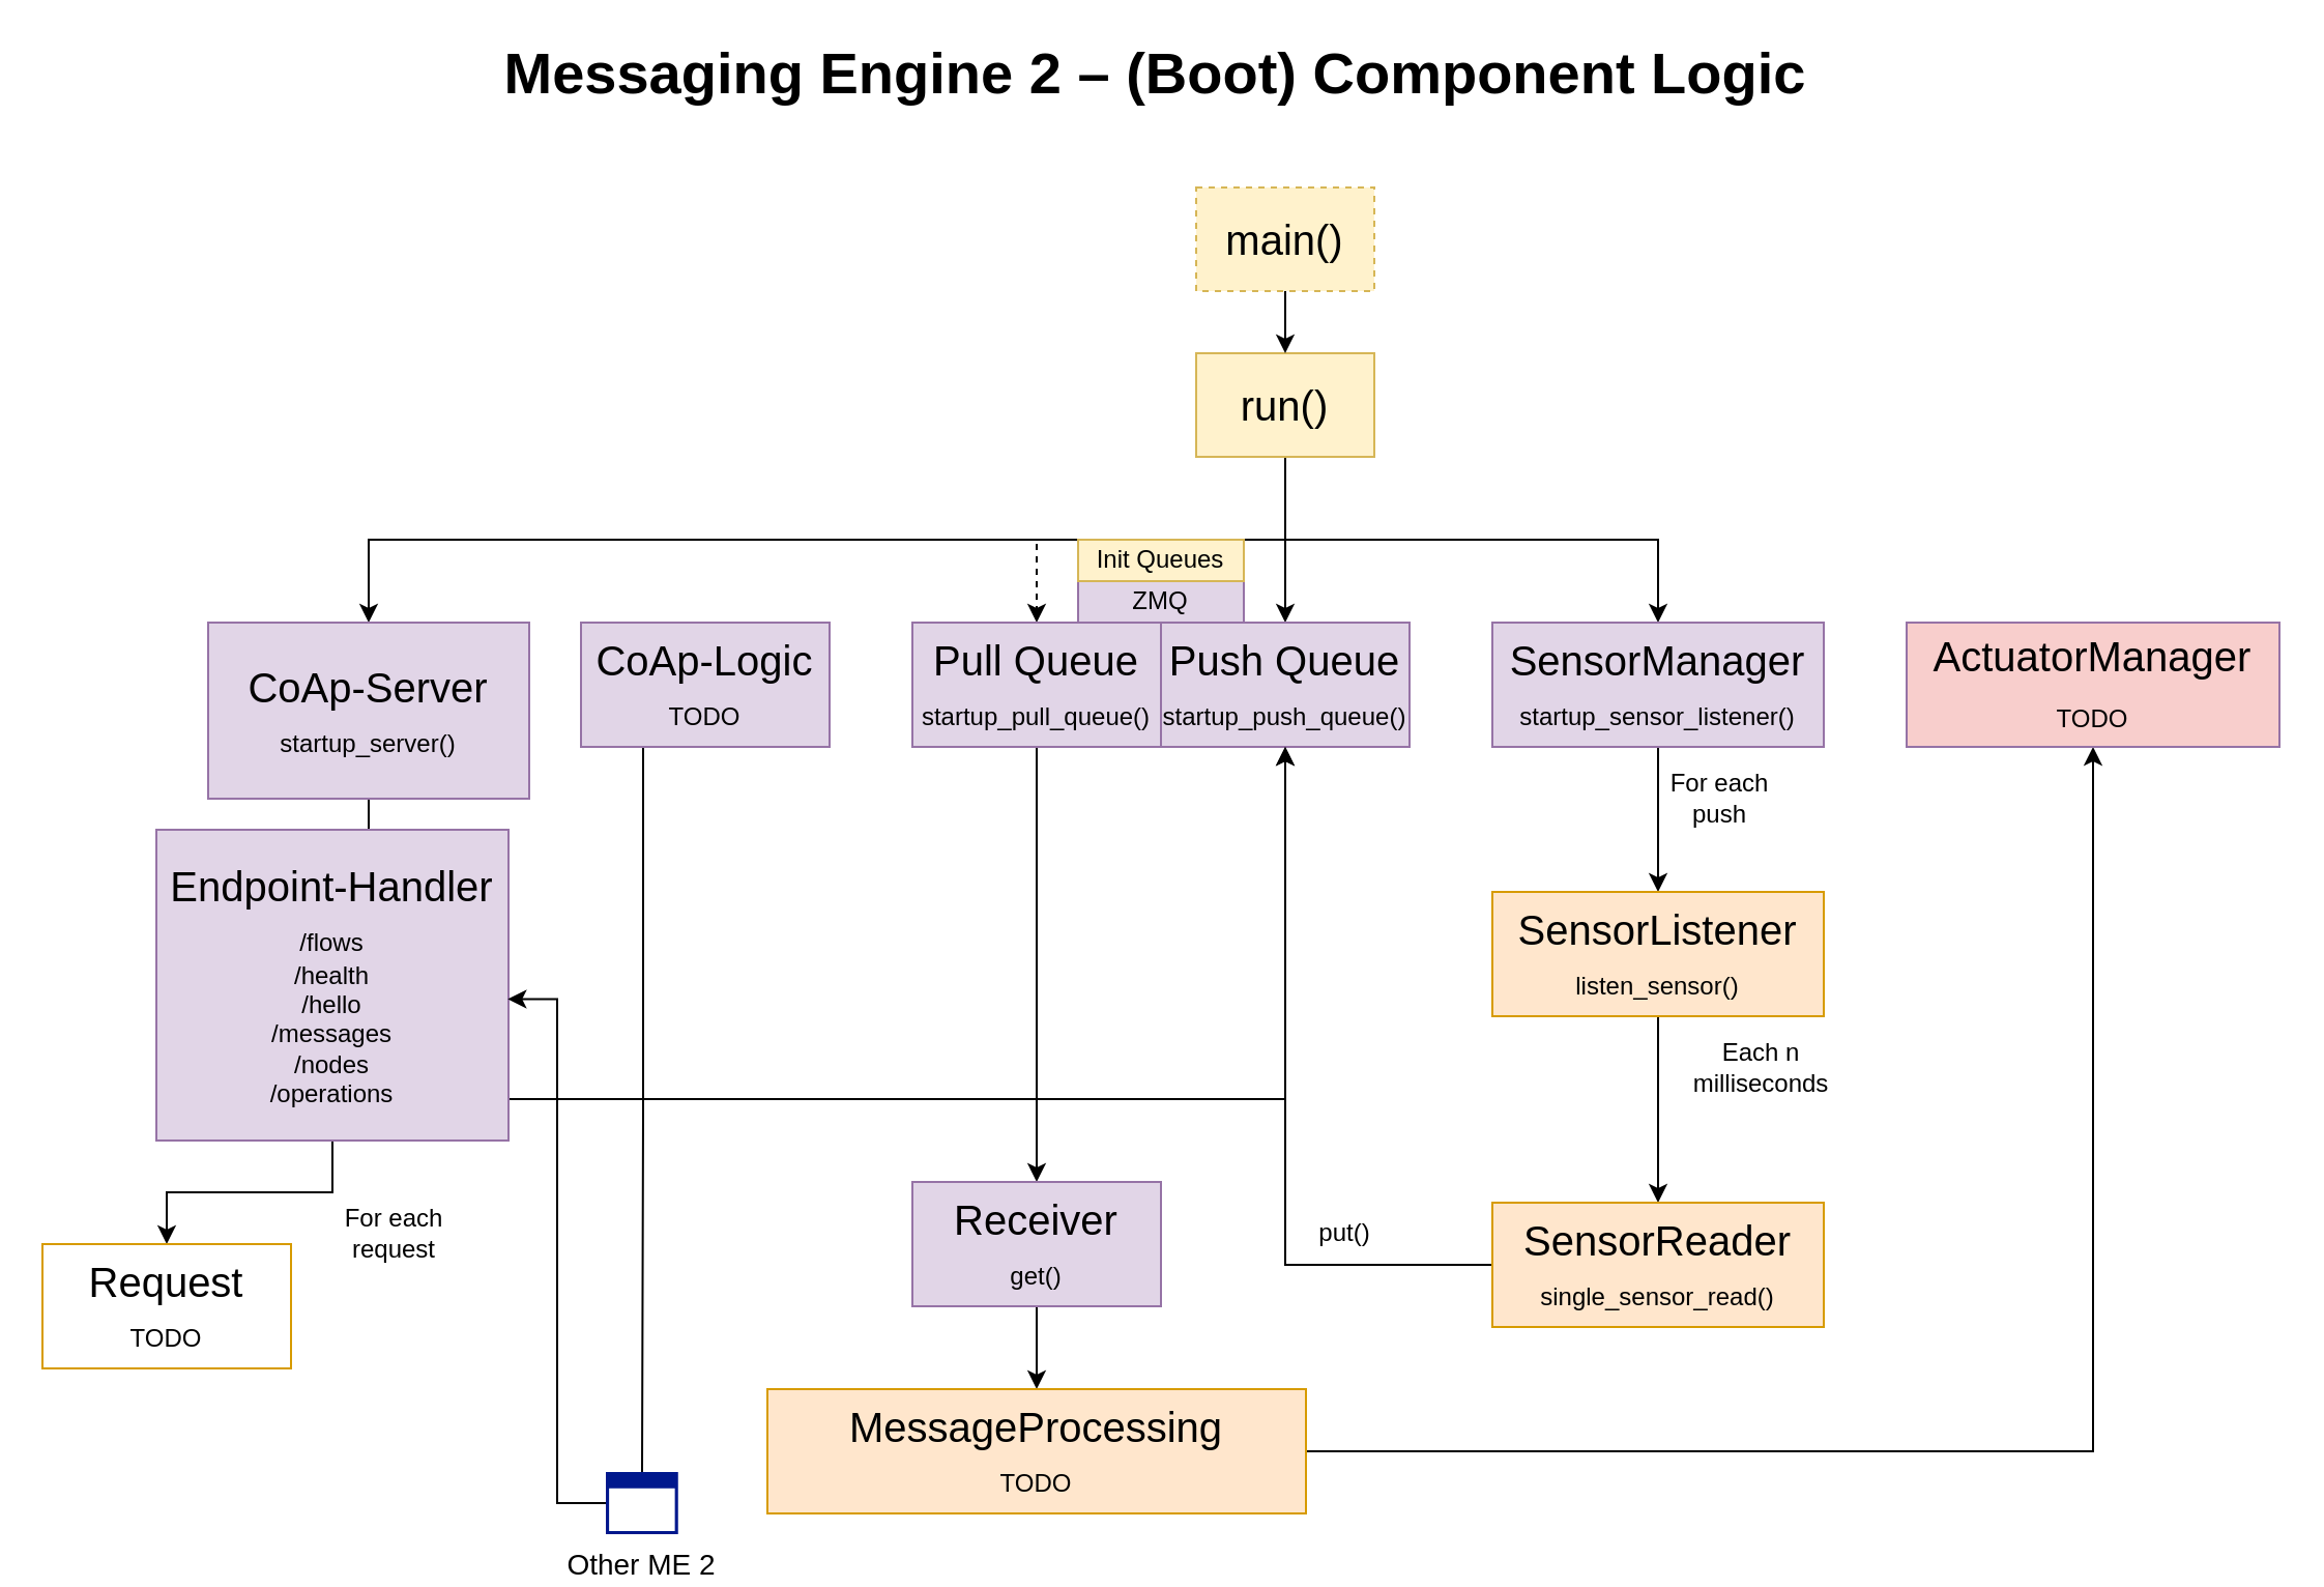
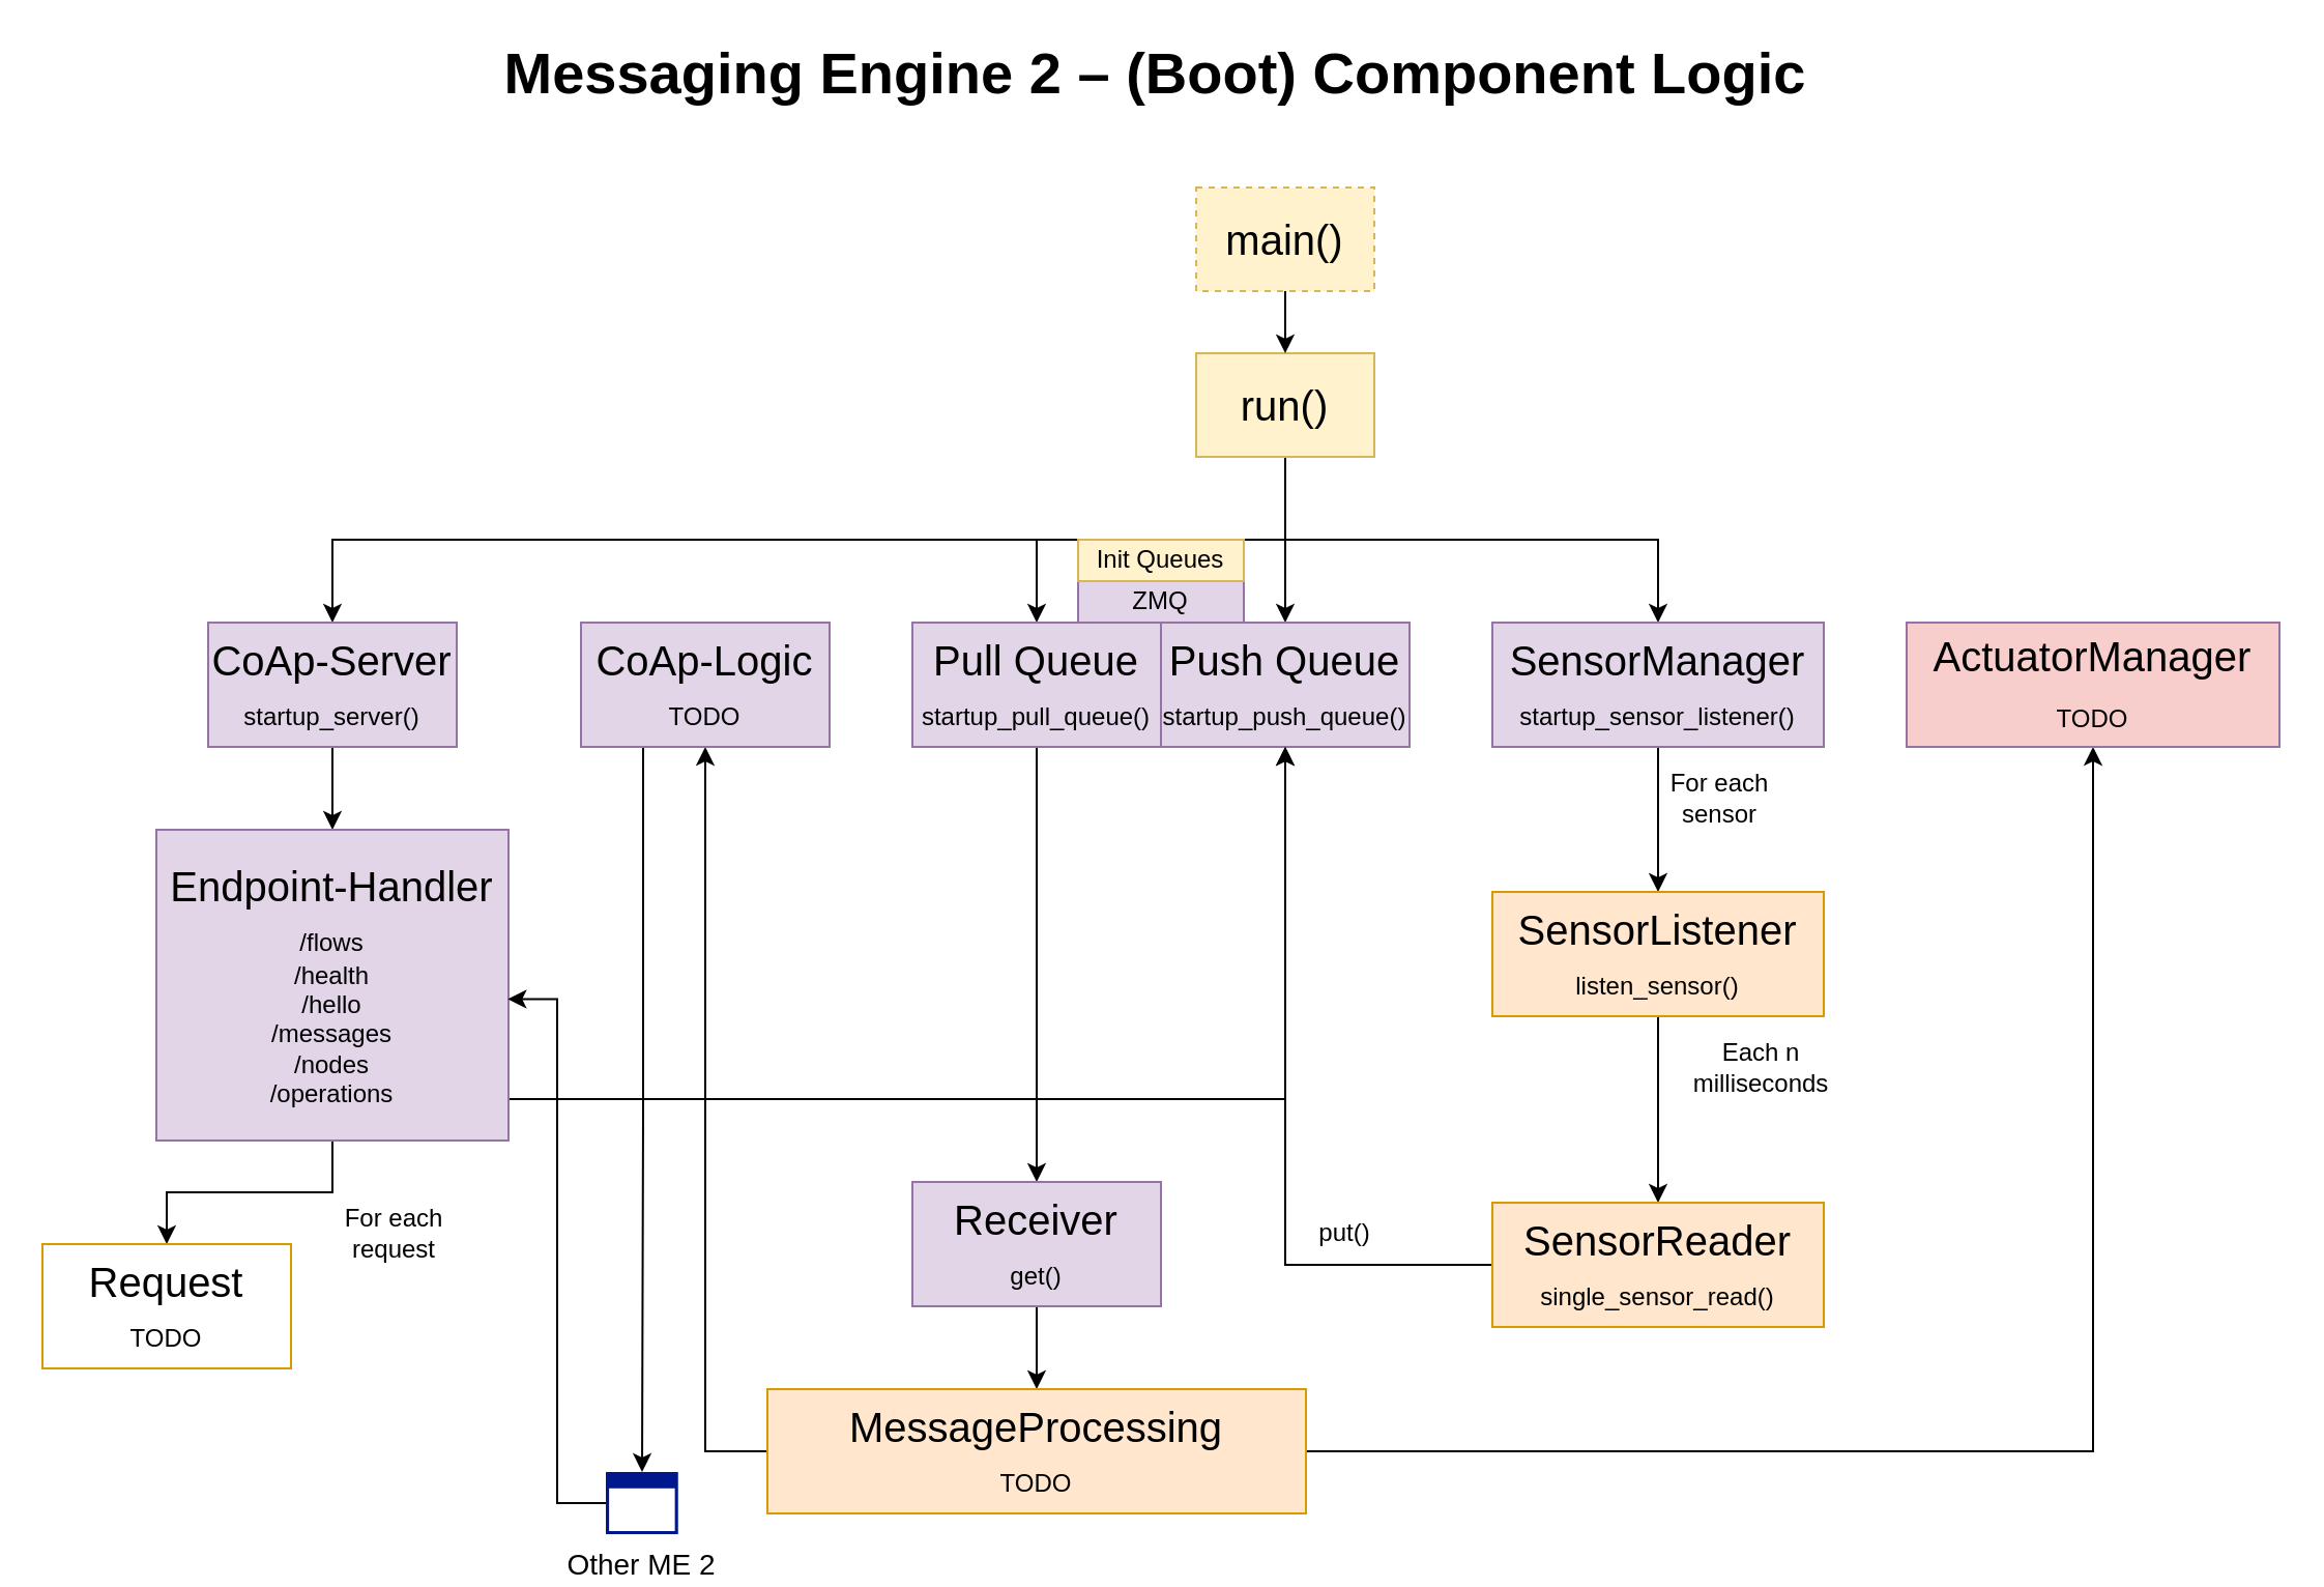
- <mxCell id="3" style="edgeStyle=orthogonalEdgeStyle;rounded=0;orthogonalLoop=1;jettySize=auto;html=1;exitX=0.5;exitY=1;exitDx=0;exitDy=0;fontSize=12;dashed=1;" parent="1" source="6" target="10" edge="1"><mxGeometry relative="1" as="geometry" /></mxCell>
+ <mxCell id="3" style="edgeStyle=orthogonalEdgeStyle;rounded=0;orthogonalLoop=1;jettySize=auto;html=1;exitX=0.5;exitY=1;exitDx=0;exitDy=0;fontSize=12;" parent="1" source="6" target="10" edge="1"><mxGeometry relative="1" as="geometry" /></mxCell>
- <mxCell id="8" value="CoAp-Server&lt;br&gt;&lt;font style=&quot;font-size: 12px&quot;&gt;startup_server()&lt;/font&gt;" style="rounded=0;whiteSpace=wrap;html=1;fontSize=20;fillColor=#e1d5e7;strokeColor=#9673a6;" parent="1" vertex="1"><mxGeometry x="100" y="300" width="155" height="85" as="geometry" /></mxCell>
+ <mxCell id="8" value="CoAp-Server&lt;br&gt;&lt;font style=&quot;font-size: 12px&quot;&gt;startup_server()&lt;/font&gt;" style="rounded=0;whiteSpace=wrap;html=1;fontSize=20;fillColor=#e1d5e7;strokeColor=#9673a6;" parent="1" vertex="1"><mxGeometry x="100" y="300" width="120" height="60" as="geometry" /></mxCell>
- <mxCell id="17" value="For each push" style="text;html=1;strokeColor=none;fillColor=none;align=center;verticalAlign=middle;whiteSpace=wrap;rounded=0;fontSize=12;" parent="1" vertex="1"><mxGeometry x="800" y="370" width="60" height="30" as="geometry" /></mxCell>
+ <mxCell id="17" value="For each sensor" style="text;html=1;strokeColor=none;fillColor=none;align=center;verticalAlign=middle;whiteSpace=wrap;rounded=0;fontSize=12;" parent="1" vertex="1"><mxGeometry x="800" y="370" width="60" height="30" as="geometry" /></mxCell>
+ <mxCell id="30" style="edgeStyle=orthogonalEdgeStyle;rounded=0;orthogonalLoop=1;jettySize=auto;html=1;exitX=0;exitY=0.5;exitDx=0;exitDy=0;entryX=0.5;entryY=1;entryDx=0;entryDy=0;fontSize=20;" parent="1" source="32" target="38" edge="1"><mxGeometry relative="1" as="geometry" /></mxCell>
- <mxCell id="37" style="edgeStyle=orthogonalEdgeStyle;rounded=0;orthogonalLoop=1;jettySize=auto;html=1;exitX=0.25;exitY=1;exitDx=0;exitDy=0;fontSize=14;endArrow=none;" edge="1" parent="1" source="38" target="40"><mxGeometry relative="1" as="geometry" /></mxCell>
+ <mxCell id="37" style="edgeStyle=orthogonalEdgeStyle;rounded=0;orthogonalLoop=1;jettySize=auto;html=1;exitX=0.25;exitY=1;exitDx=0;exitDy=0;fontSize=14;" edge="1" parent="1" source="38" target="40"><mxGeometry relative="1" as="geometry" /></mxCell>
